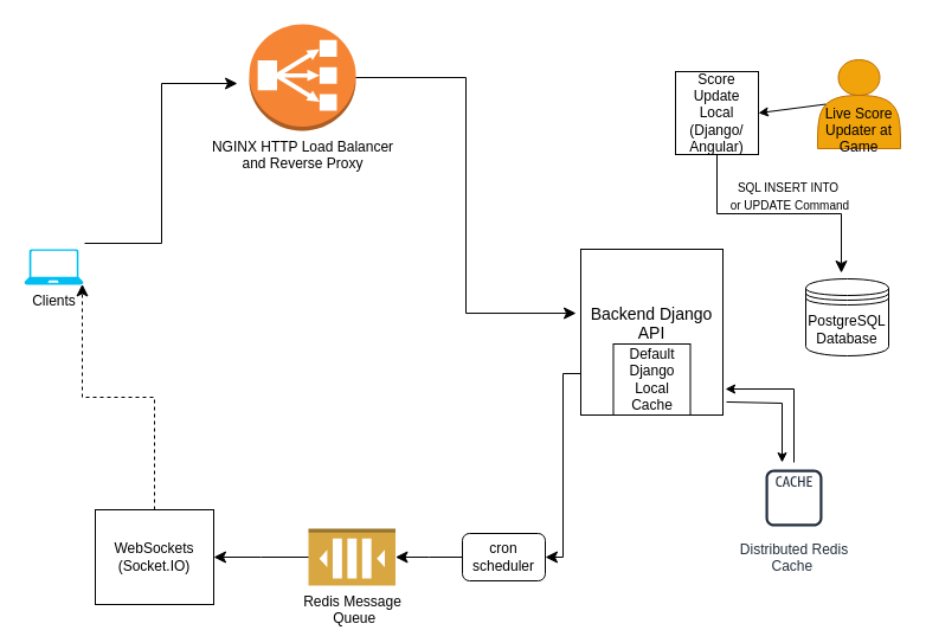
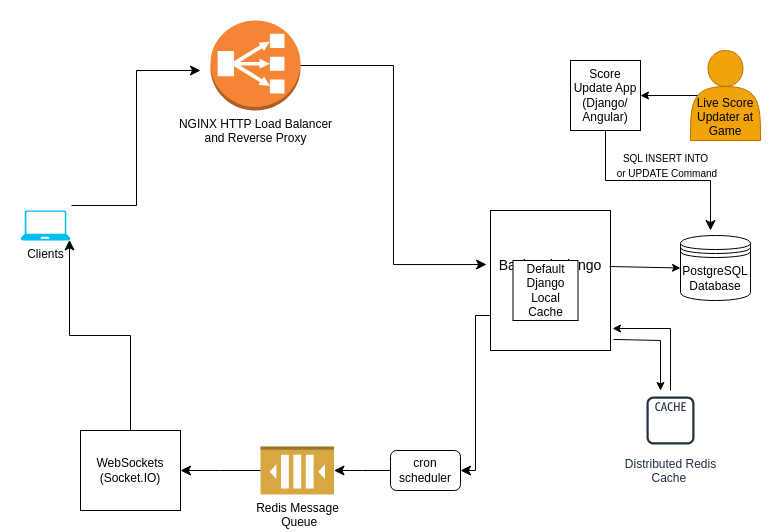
- <mxCell id="6" value="&lt;font style=&quot;font-size: 12px;&quot;&gt;&lt;br&gt;&lt;br&gt;&lt;br&gt;Live Score Updater at Game&lt;/font&gt;" style="shape=actor;whiteSpace=wrap;html=1;fillColor=#f0a30a;fontColor=#000000;strokeColor=#BD7000;" vertex="1" parent="1"><mxGeometry x="690" y="50" width="70" height="75" as="geometry" /></mxCell>
+ <mxCell id="6" value="&lt;font style=&quot;font-size: 12px;&quot;&gt;&lt;br&gt;&lt;br&gt;&lt;br&gt;Live Score Updater at Game&lt;/font&gt;" style="shape=actor;whiteSpace=wrap;html=1;fillColor=#f0a30a;fontColor=#000000;strokeColor=#BD7000;" vertex="1" parent="1"><mxGeometry x="690" y="50" width="70" height="90" as="geometry" /></mxCell>
- <mxCell id="5" value="Score Update Local&lt;br&gt;(Django/&lt;br&gt;Angular)" style="whiteSpace=wrap;html=1;aspect=fixed;" vertex="1" parent="1"><mxGeometry x="570" y="60" width="70" height="70" as="geometry" /></mxCell>
+ <mxCell id="5" value="Score Update App&lt;br&gt;(Django/&lt;br&gt;Angular)" style="whiteSpace=wrap;html=1;aspect=fixed;" vertex="1" parent="1"><mxGeometry x="570" y="60" width="70" height="70" as="geometry" /></mxCell>
+ <mxCell id="13" value="" style="endArrow=classic;html=1;rounded=0;entryX=0;entryY=0.5;entryDx=0;entryDy=0;exitX=0.992;exitY=0.4;exitDx=0;exitDy=0;exitPerimeter=0;" edge="1" parent="1" source="8" target="9"><mxGeometry width="50" height="50" relative="1" as="geometry"><mxPoint x="320" y="330" as="sourcePoint" /><mxPoint x="370" y="280" as="targetPoint" /></mxGeometry></mxCell>
- <mxCell id="10" value="Default Django Local Cache" style="rounded=0;whiteSpace=wrap;html=1;" vertex="1" parent="1"><mxGeometry x="517.5" y="290" width="65" height="60" as="geometry" /></mxCell>
+ <mxCell id="10" value="Default Django Local Cache" style="rounded=0;whiteSpace=wrap;html=1;" vertex="1" parent="1"><mxGeometry x="512.5" y="260" width="65" height="60" as="geometry" /></mxCell>
- <mxCell id="24" value="" style="edgeStyle=elbowEdgeStyle;elbow=vertical;endArrow=classic;html=1;curved=0;rounded=0;endSize=8;startSize=8;exitX=0.5;exitY=0;exitDx=0;exitDy=0;entryX=0.98;entryY=0.98;entryDx=0;entryDy=0;entryPerimeter=0;dashed=1;" edge="1" parent="1" source="22" target="3"><mxGeometry width="50" height="50" relative="1" as="geometry"><mxPoint x="120" y="420" as="sourcePoint" /><mxPoint x="370" y="280" as="targetPoint" /></mxGeometry></mxCell>
+ <mxCell id="24" value="" style="edgeStyle=elbowEdgeStyle;elbow=vertical;endArrow=classic;html=1;curved=0;rounded=0;endSize=8;startSize=8;exitX=0.5;exitY=0;exitDx=0;exitDy=0;entryX=0.98;entryY=0.98;entryDx=0;entryDy=0;entryPerimeter=0;" edge="1" parent="1" source="22" target="3"><mxGeometry width="50" height="50" relative="1" as="geometry"><mxPoint x="120" y="420" as="sourcePoint" /><mxPoint x="370" y="280" as="targetPoint" /></mxGeometry></mxCell>
